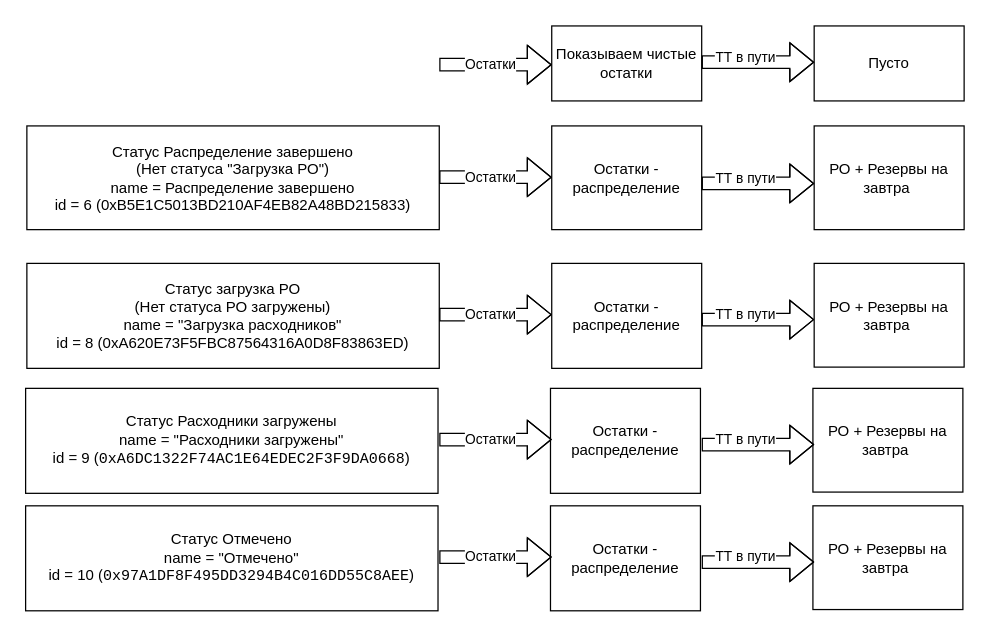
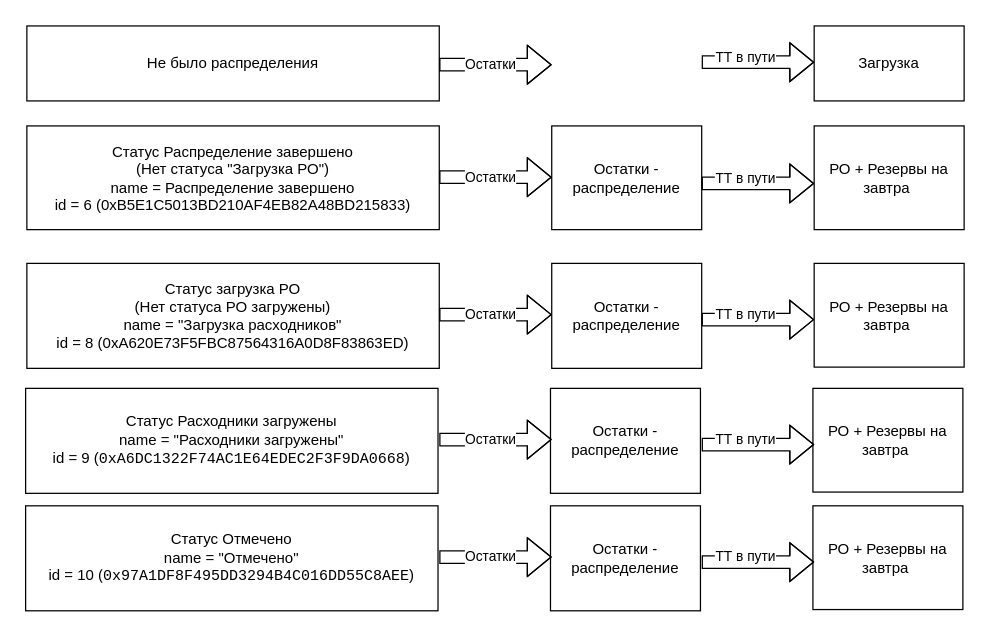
+ <mxCell id="2" value="Не было распределения" style="rounded=0;whiteSpace=wrap;html=1;" vertex="1" parent="1"><mxGeometry x="21" y="20" width="330" height="60" as="geometry" /></mxCell>
- <mxCell id="3" value="Показываем чистые остатки" style="rounded=0;whiteSpace=wrap;html=1;" vertex="1" parent="1"><mxGeometry x="441" y="20" width="120" height="60" as="geometry" /></mxCell>
- <mxCell id="8" value="Пусто" style="rounded=0;whiteSpace=wrap;html=1;" vertex="1" parent="1"><mxGeometry x="651" y="20" width="120" height="60" as="geometry" /></mxCell>
+ <mxCell id="8" value="Загрузка" style="rounded=0;whiteSpace=wrap;html=1;" vertex="1" parent="1"><mxGeometry x="651" y="20" width="120" height="60" as="geometry" /></mxCell>
